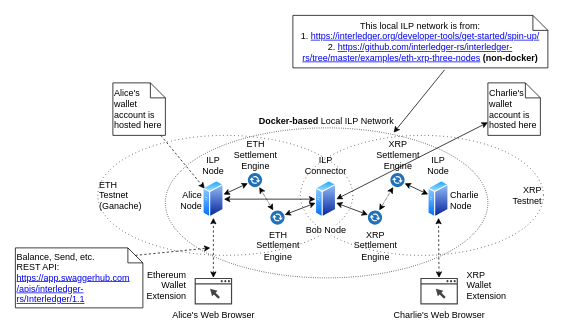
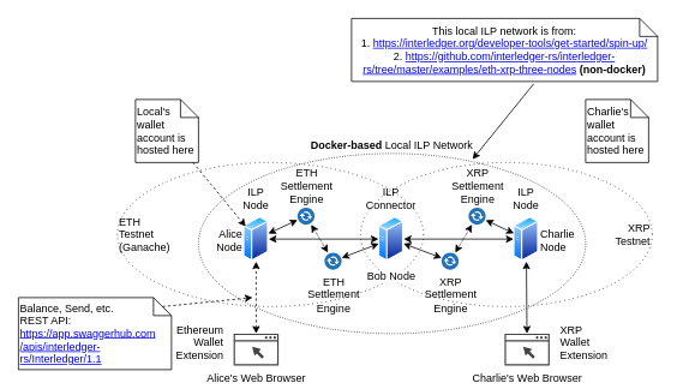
- <mxCell id="24" value="Alice's wallet account is hosted here" style="shape=note;size=20;whiteSpace=wrap;html=1;fillColor=none;align=left;" parent="1" vertex="1"><mxGeometry x="150" y="110" width="70" height="70" as="geometry" /></mxCell>
+ <mxCell id="24" value="Local's wallet account is hosted here" style="shape=note;size=20;whiteSpace=wrap;html=1;fillColor=none;align=left;" parent="1" vertex="1"><mxGeometry x="150" y="110" width="70" height="70" as="geometry" /></mxCell>
- <mxCell id="31" value="" style="endArrow=classic;startArrow=classic;html=1;exitX=1;exitY=0.5;exitDx=0;exitDy=0;" parent="1" source="7" target="26" edge="1"><mxGeometry width="50" height="50" relative="1" as="geometry"><mxPoint x="450" y="265" as="sourcePoint" /><mxPoint x="430" y="275" as="targetPoint" /></mxGeometry></mxCell>
+ <mxCell id="31" value="" style="endArrow=classic;startArrow=classic;html=1;entryX=0;entryY=0.5;entryDx=0;entryDy=0;exitX=1;exitY=0.5;exitDx=0;exitDy=0;" parent="1" source="7" target="5" edge="1"><mxGeometry width="50" height="50" relative="1" as="geometry"><mxPoint x="450" y="265" as="sourcePoint" /><mxPoint x="430" y="275" as="targetPoint" /></mxGeometry></mxCell>
- <mxCell id="15" value="" style="endArrow=classic;startArrow=classic;html=1;dashed=1;" parent="1" source="12" target="5" edge="1"><mxGeometry width="50" height="50" relative="1" as="geometry"><mxPoint x="430" y="430" as="sourcePoint" /><mxPoint x="480" y="380" as="targetPoint" /></mxGeometry></mxCell>
+ <mxCell id="15" value="" style="endArrow=classic;startArrow=classic;html=1;" parent="1" source="12" target="5" edge="1"><mxGeometry width="50" height="50" relative="1" as="geometry"><mxPoint x="430" y="430" as="sourcePoint" /><mxPoint x="480" y="380" as="targetPoint" /></mxGeometry></mxCell>
